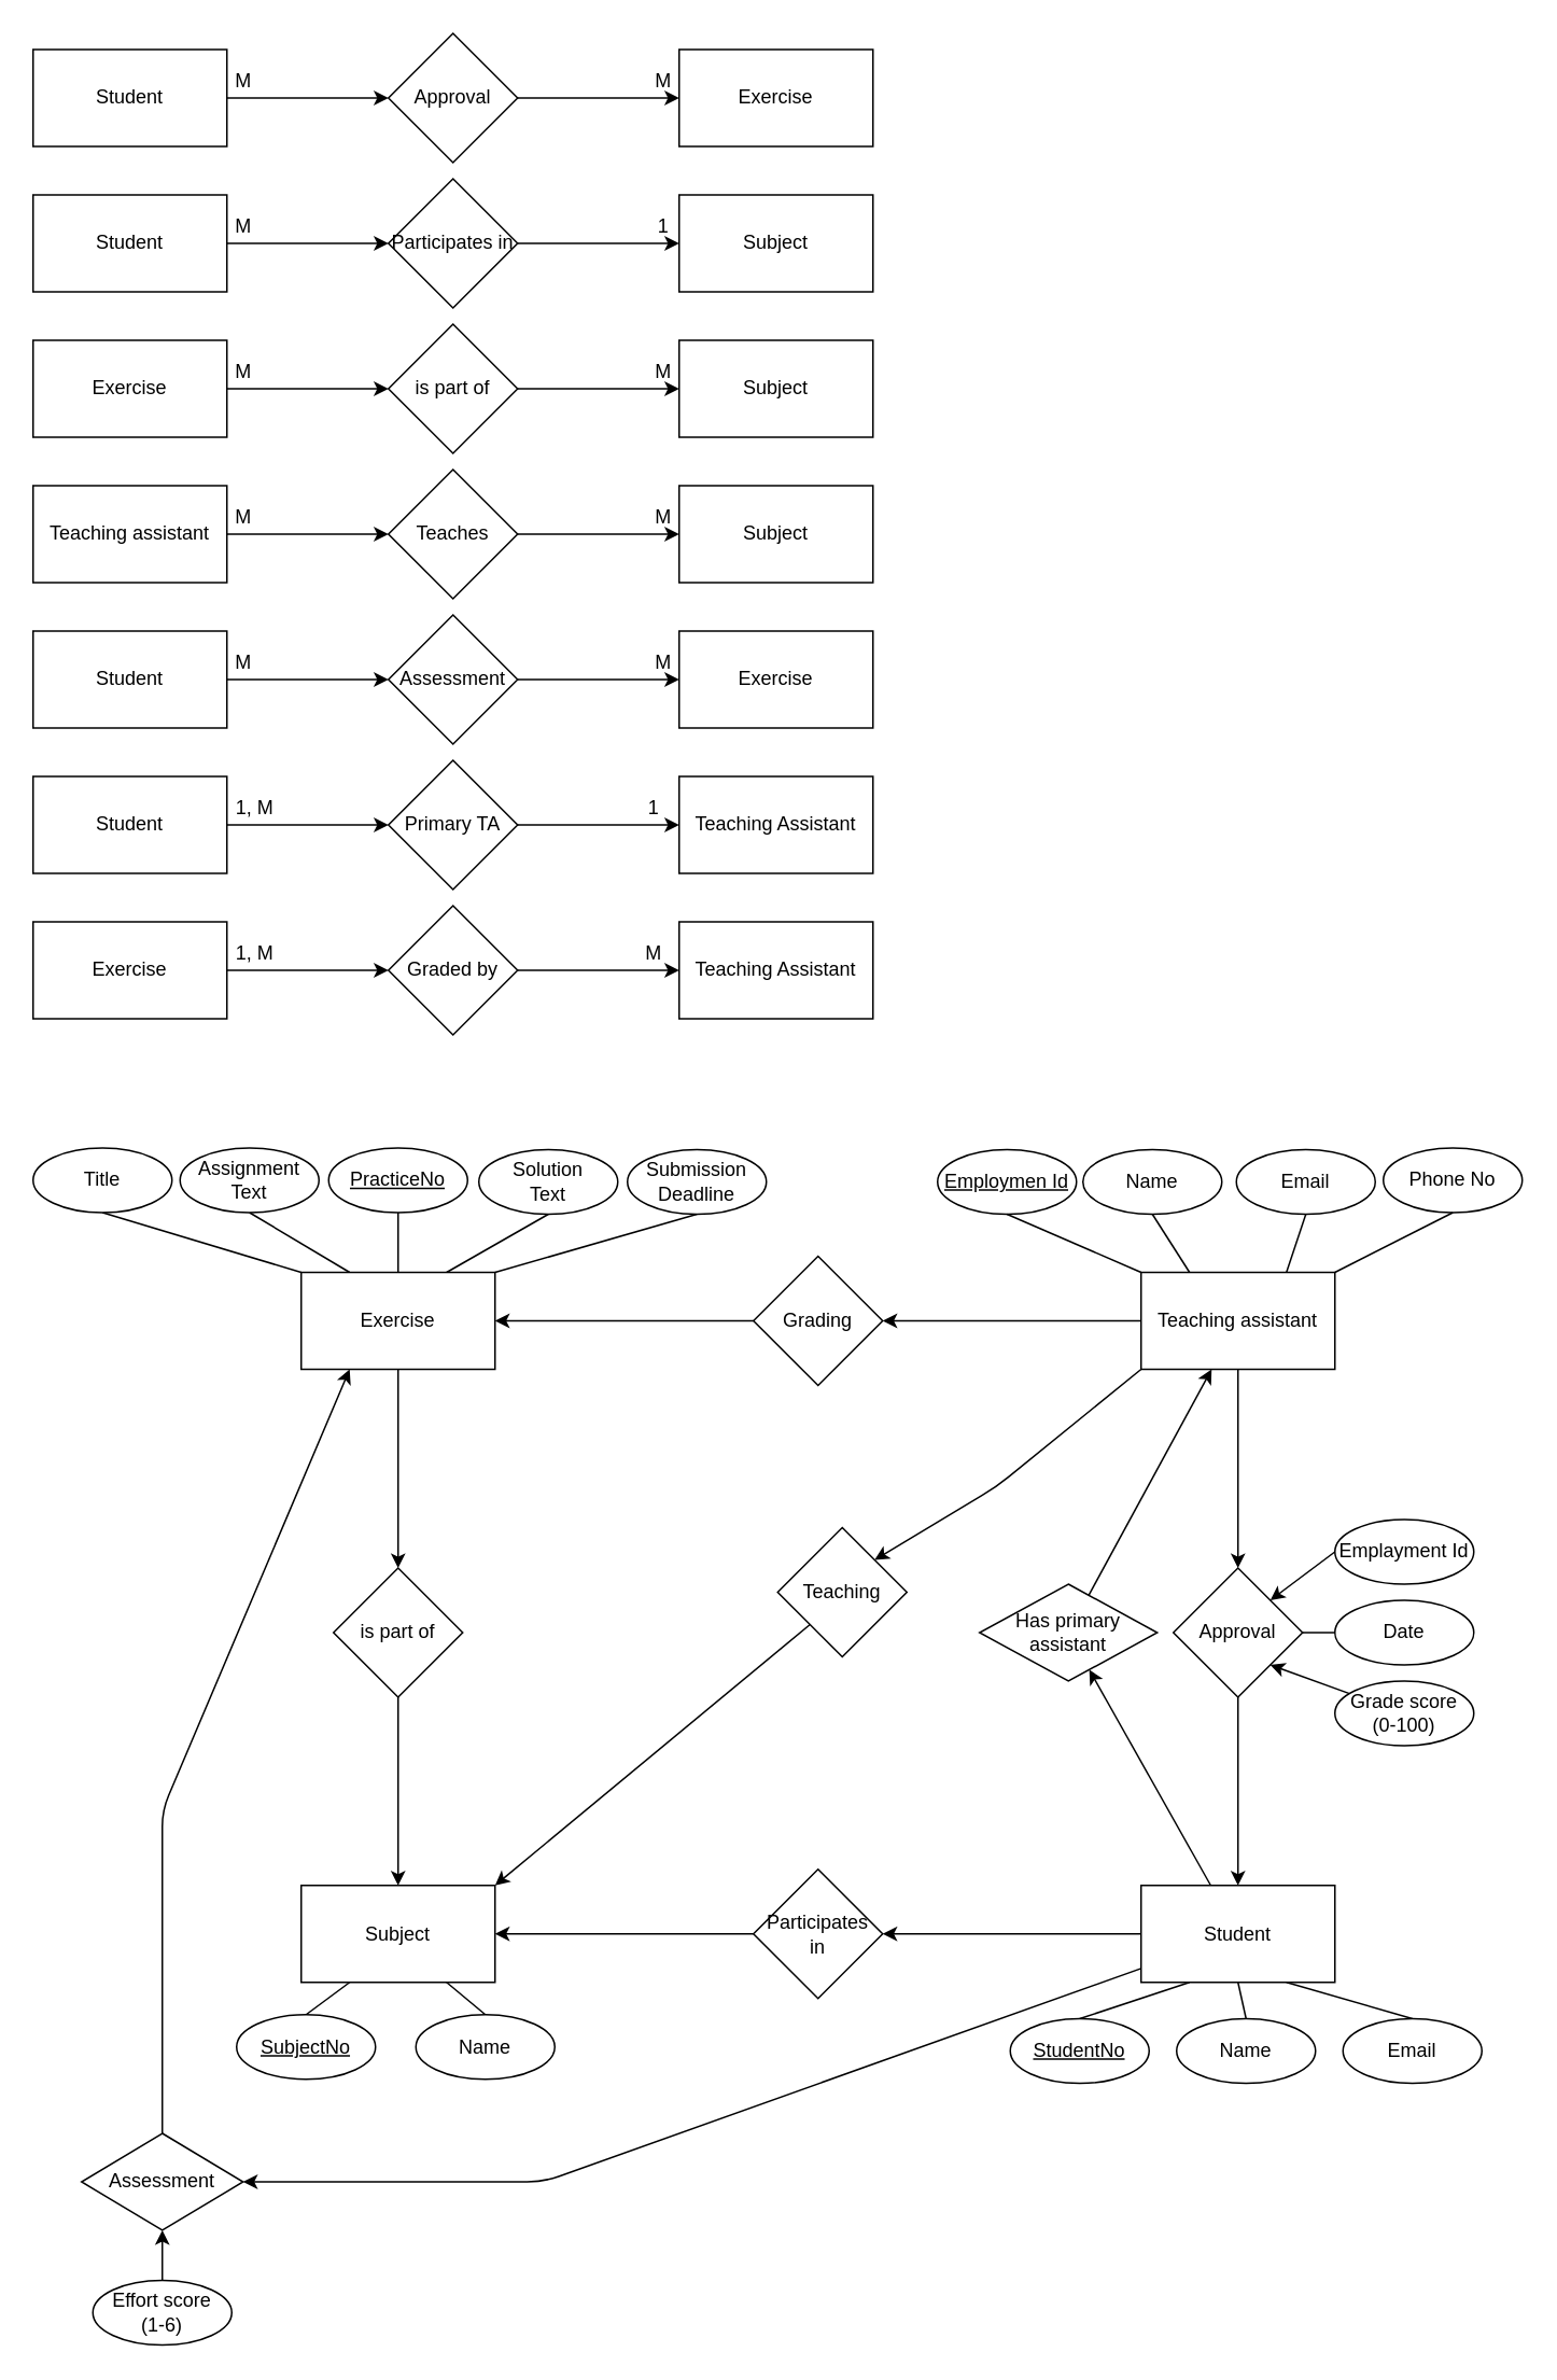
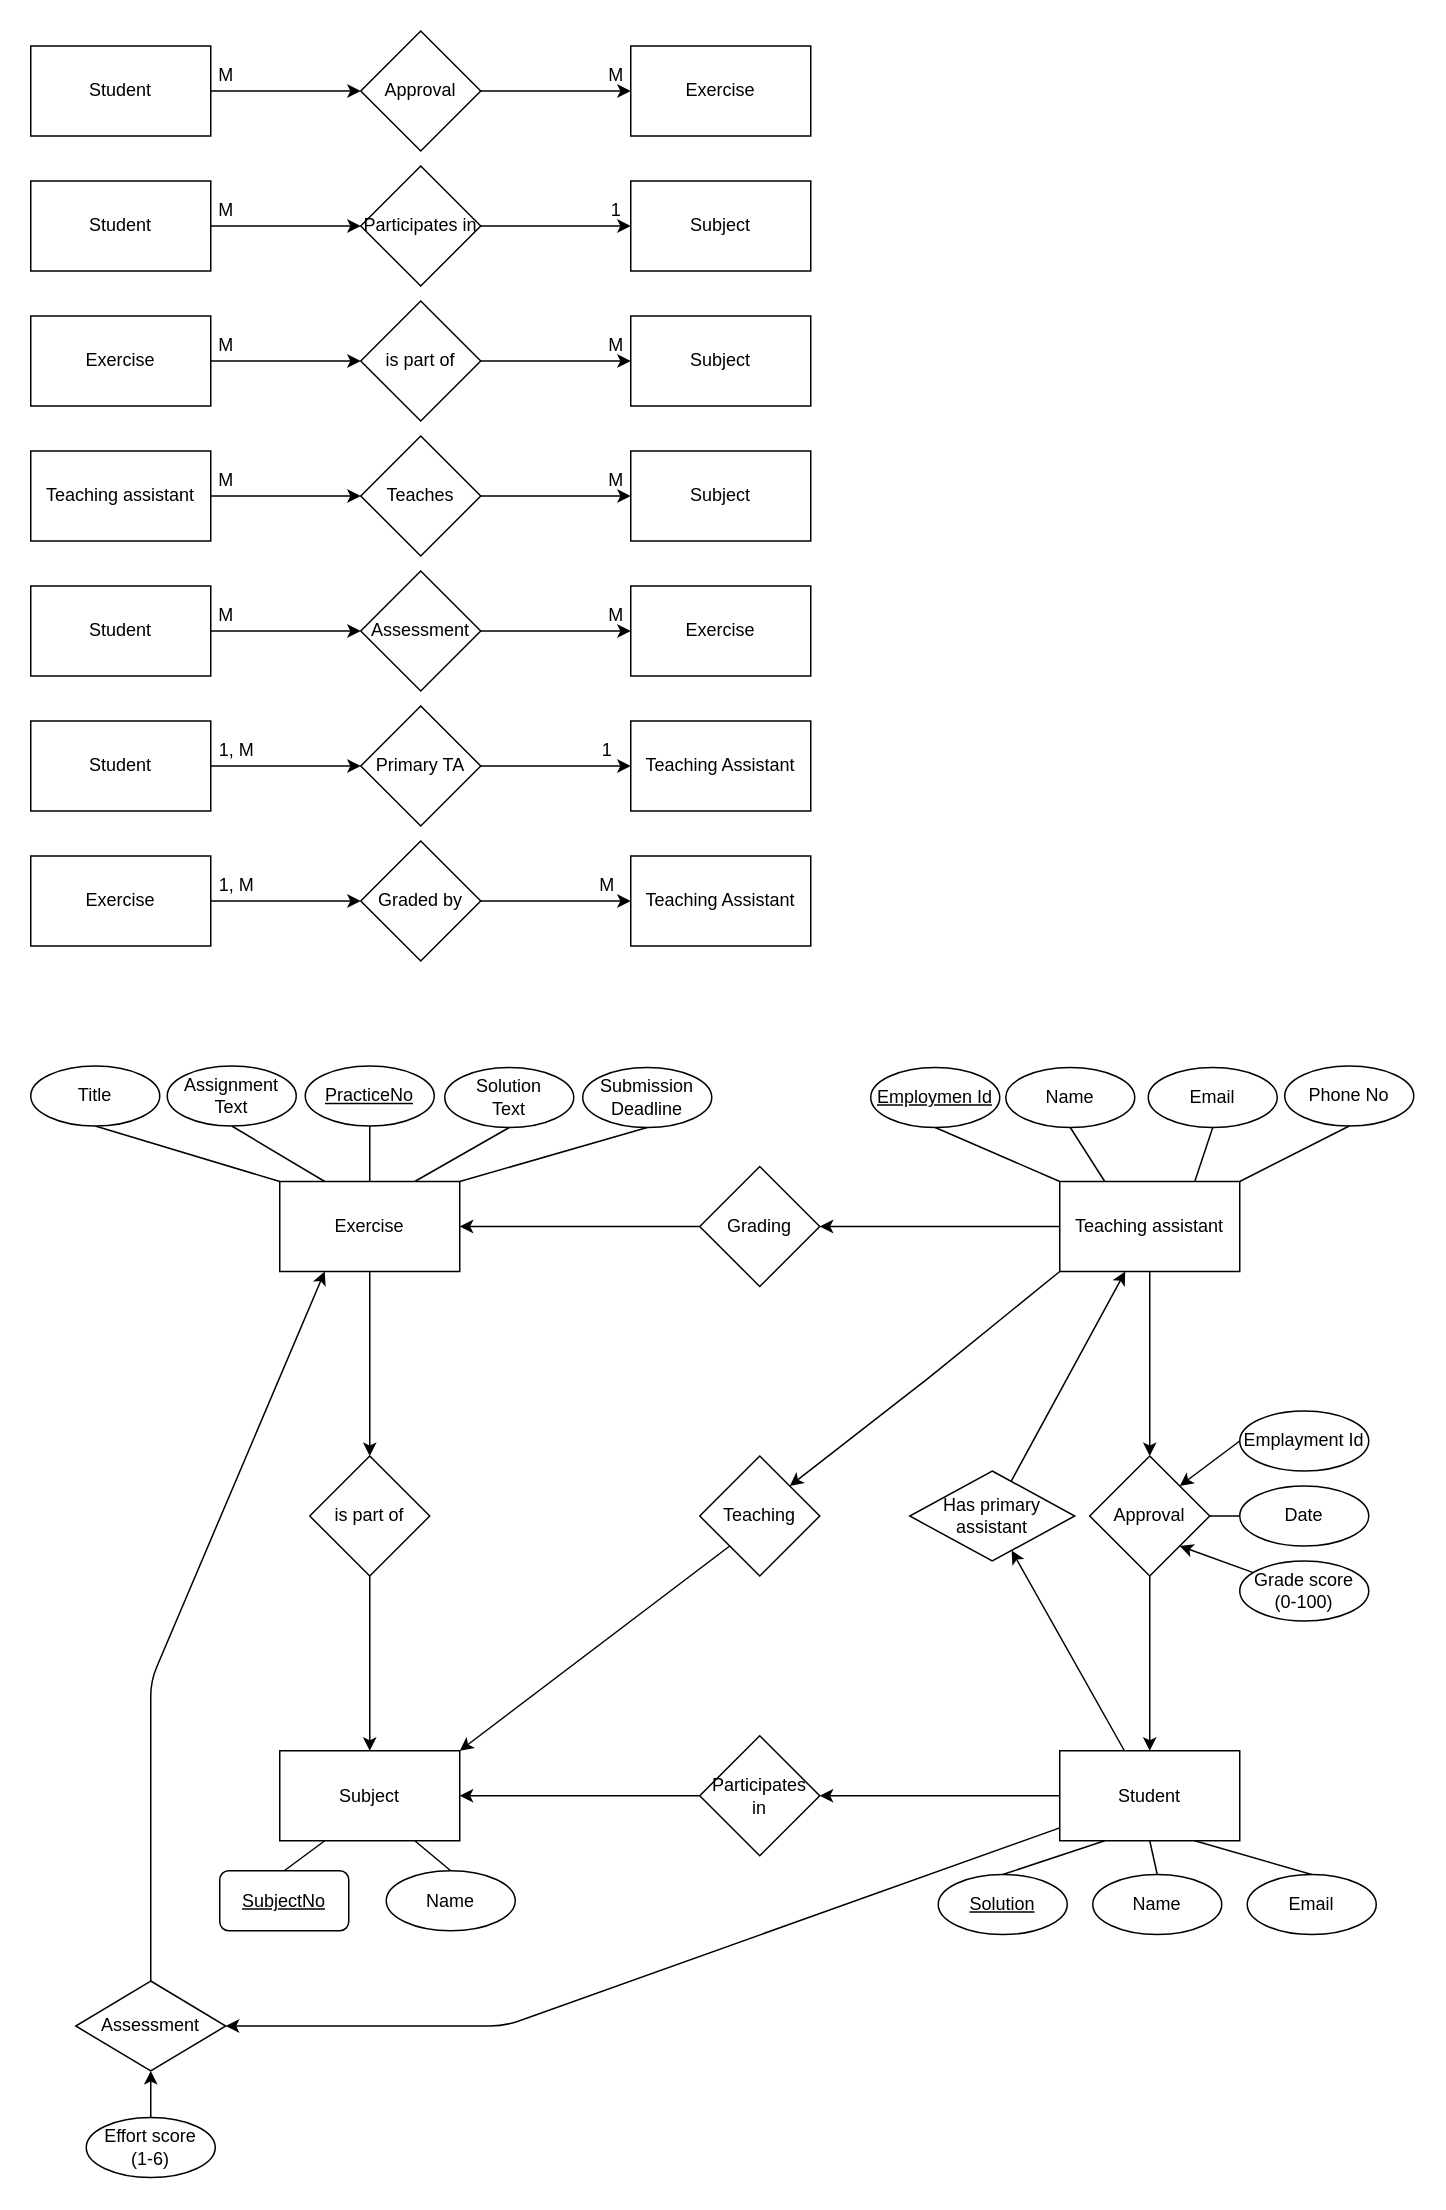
- <mxCell id="15" value="Teaching" style="rhombus;whiteSpace=wrap;html=1;" vertex="1" parent="1"><mxGeometry x="481" y="945" width="80" height="80" as="geometry" /></mxCell>
+ <mxCell id="15" value="Teaching" style="rhombus;whiteSpace=wrap;html=1;" vertex="1" parent="1"><mxGeometry x="466" y="970" width="80" height="80" as="geometry" /></mxCell>
- <mxCell id="40" value="&lt;div&gt;&lt;u&gt;SubjectNo&lt;/u&gt;&lt;/div&gt;" style="ellipse;whiteSpace=wrap;html=1;" vertex="1" parent="1"><mxGeometry x="146" y="1246.5" width="86" height="40" as="geometry" /></mxCell>
+ <mxCell id="40" value="&lt;div&gt;&lt;u&gt;SubjectNo&lt;/u&gt;&lt;/div&gt;" style="whiteSpace=wrap;html=1;rounded=1;" vertex="1" parent="1"><mxGeometry x="146" y="1246.5" width="86" height="40" as="geometry" /></mxCell>
- <mxCell id="44" value="&lt;div&gt;&lt;u&gt;StudentNo&lt;/u&gt;&lt;/div&gt;" style="ellipse;whiteSpace=wrap;html=1;" vertex="1" parent="1"><mxGeometry x="625" y="1249" width="86" height="40" as="geometry" /></mxCell>
+ <mxCell id="44" value="&lt;div&gt;&lt;u&gt;Solution&lt;/u&gt;&lt;/div&gt;" style="ellipse;whiteSpace=wrap;html=1;" vertex="1" parent="1"><mxGeometry x="625" y="1249" width="86" height="40" as="geometry" /></mxCell>
